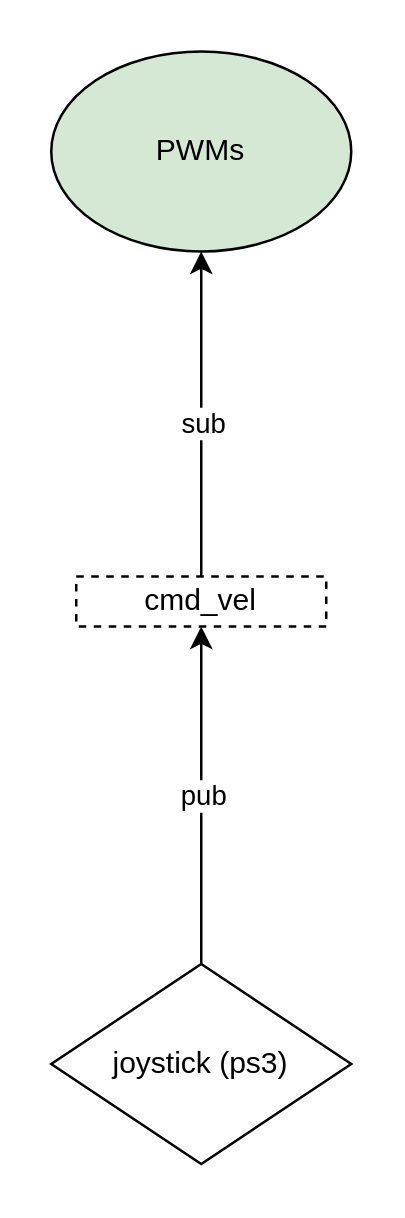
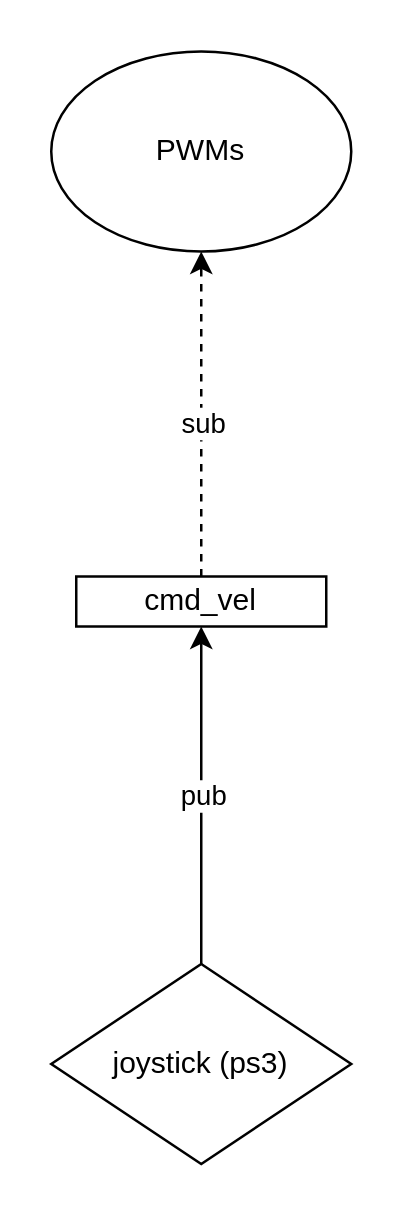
- <mxCell id="4" value="PWMs" style="ellipse;whiteSpace=wrap;html=1;fillColor=#d5e8d4;" vertex="1" parent="2"><mxGeometry y="-10" width="120" height="80" as="geometry" /></mxCell>
+ <mxCell id="4" value="PWMs" style="ellipse;whiteSpace=wrap;html=1;" vertex="1" parent="2"><mxGeometry y="-10" width="120" height="80" as="geometry" /></mxCell>
- <mxCell id="5" value="" style="endArrow=classic;html=1;rounded=0;exitX=0.5;exitY=0;exitDx=0;exitDy=0;entryX=0.5;entryY=1;entryDx=0;entryDy=0;" edge="1" parent="2" source="3" target="4"><mxGeometry width="50" height="50" relative="1" as="geometry"><mxPoint x="20" y="260" as="sourcePoint" /><mxPoint x="140" y="190" as="targetPoint" /></mxGeometry></mxCell>
+ <mxCell id="5" value="" style="endArrow=classic;html=1;rounded=0;exitX=0.5;exitY=0;exitDx=0;exitDy=0;entryX=0.5;entryY=1;entryDx=0;entryDy=0;dashed=1;" edge="1" parent="2" source="3" target="4"><mxGeometry width="50" height="50" relative="1" as="geometry"><mxPoint x="20" y="260" as="sourcePoint" /><mxPoint x="140" y="190" as="targetPoint" /></mxGeometry></mxCell>
- <mxCell id="3" value="cmd_vel" style="rounded=0;whiteSpace=wrap;html=1;dashed=1;" vertex="1" parent="2"><mxGeometry x="10" y="200" width="100" height="20" as="geometry" /></mxCell>
+ <mxCell id="3" value="cmd_vel" style="rounded=0;whiteSpace=wrap;html=1;" vertex="1" parent="2"><mxGeometry x="10" y="200" width="100" height="20" as="geometry" /></mxCell>
